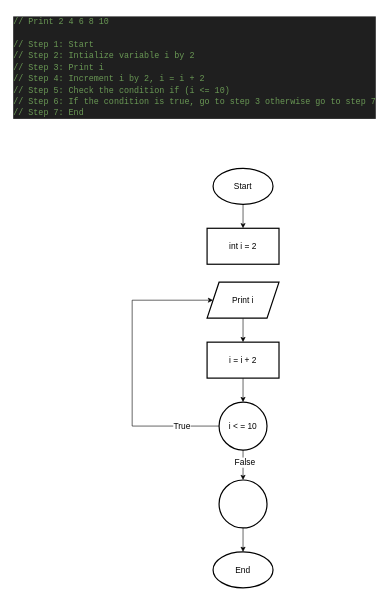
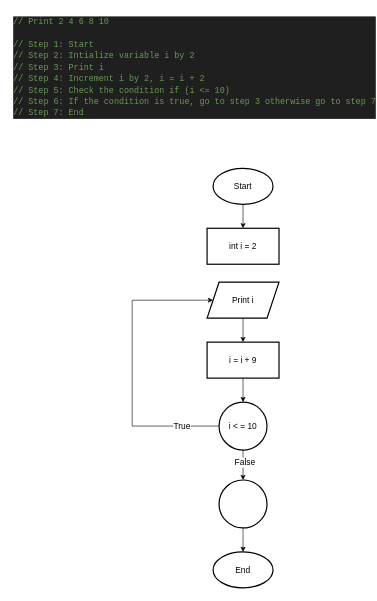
- <mxCell id="9" value="i = i + 2" style="whiteSpace=wrap;html=1;strokeWidth=2;fontSize=14;" vertex="1" parent="1"><mxGeometry x="345" y="570" width="120" height="60" as="geometry" /></mxCell>
+ <mxCell id="9" value="i = i + 9" style="whiteSpace=wrap;html=1;strokeWidth=2;fontSize=14;" vertex="1" parent="1"><mxGeometry x="345" y="570" width="120" height="60" as="geometry" /></mxCell>
